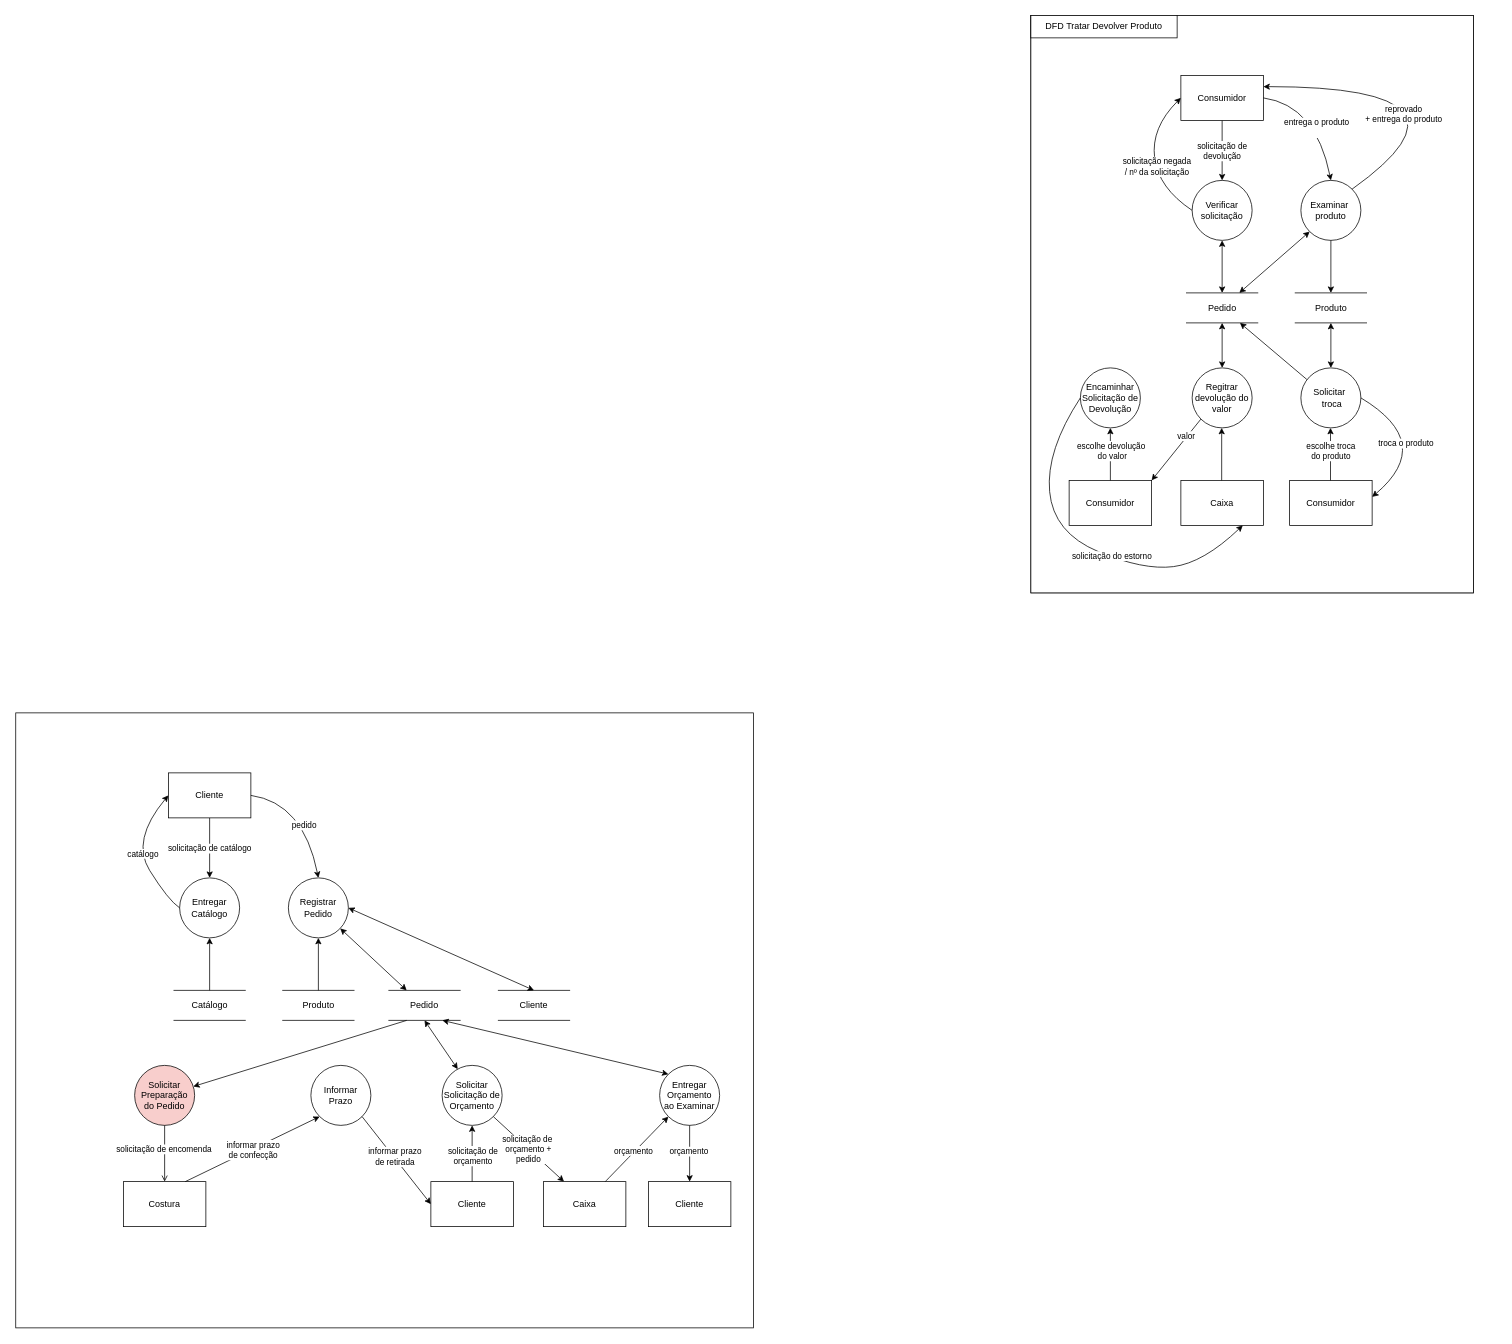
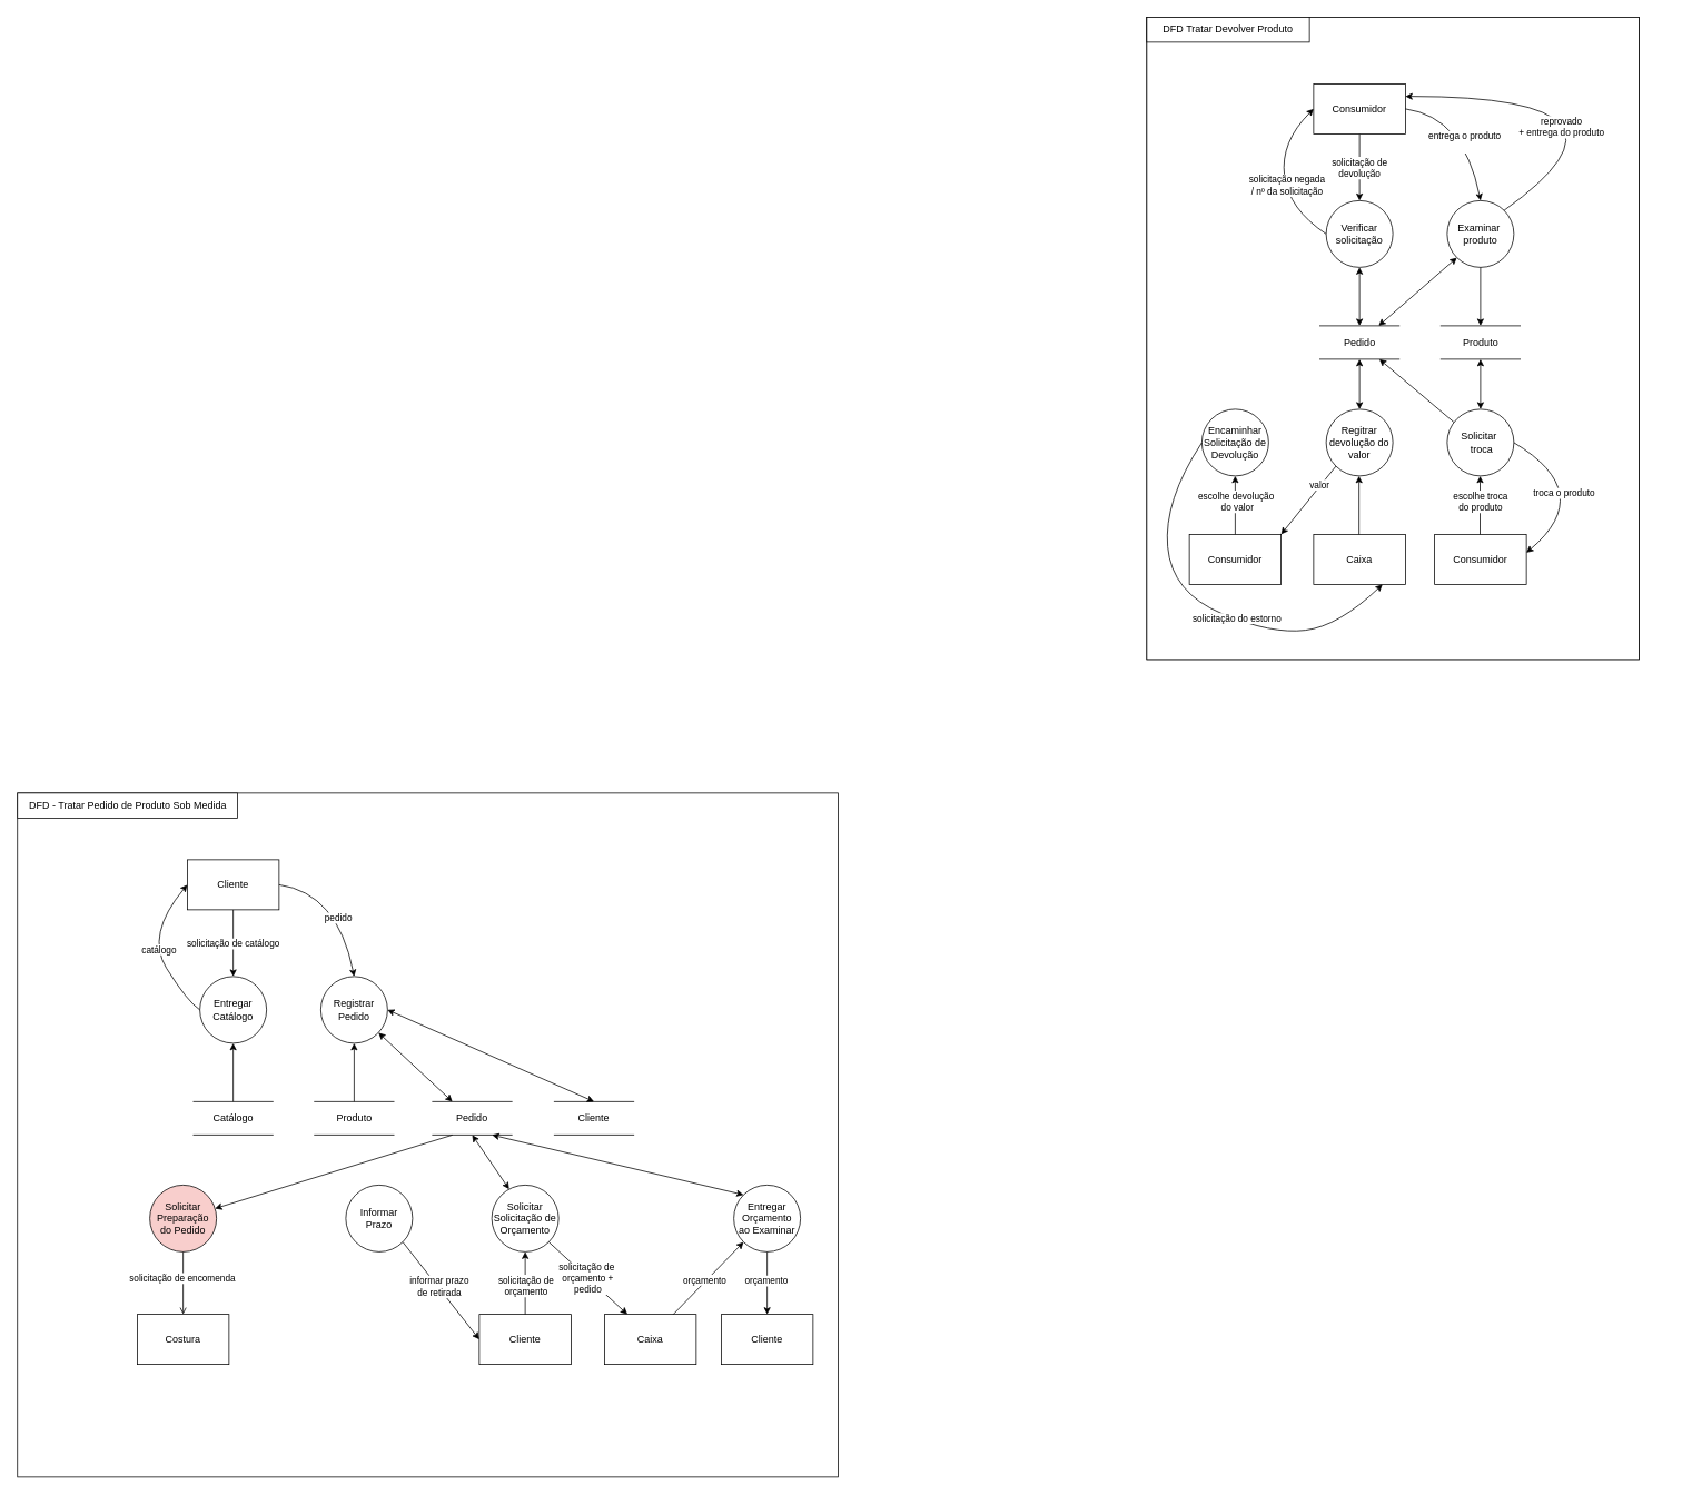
+ <mxCell id="3" value="&lt;font style=&quot;vertical-align: inherit&quot;&gt;&lt;font style=&quot;vertical-align: inherit&quot;&gt;&lt;font style=&quot;vertical-align: inherit&quot;&gt;&lt;font style=&quot;vertical-align: inherit&quot;&gt;DFD - Tratar Pedido de Produto Sob Medida&lt;/font&gt;&lt;/font&gt;&lt;/font&gt;&lt;/font&gt;" style="rounded=0;whiteSpace=wrap;html=1;" parent="1" vertex="1"><mxGeometry x="20.5" y="950" width="263.5" height="30" as="geometry" /></mxCell>
- <mxCell id="117" value="" style="endArrow=classic;html=1;exitX=0.75;exitY=0;exitDx=0;exitDy=0;entryX=0;entryY=1;entryDx=0;entryDy=0;" edge="1" parent="1" source="21" target="116"><mxGeometry width="50" height="50" relative="1" as="geometry"><mxPoint x="594" y="1480" as="sourcePoint" /><mxPoint x="644" y="1430" as="targetPoint" /></mxGeometry></mxCell>
- <mxCell id="118" value="informar prazo&lt;br&gt;de confecção" style="edgeLabel;html=1;align=center;verticalAlign=middle;resizable=0;points=[];" vertex="1" connectable="0" parent="117"><mxGeometry x="-0.005" y="-1" relative="1" as="geometry"><mxPoint as="offset" /></mxGeometry></mxCell>
